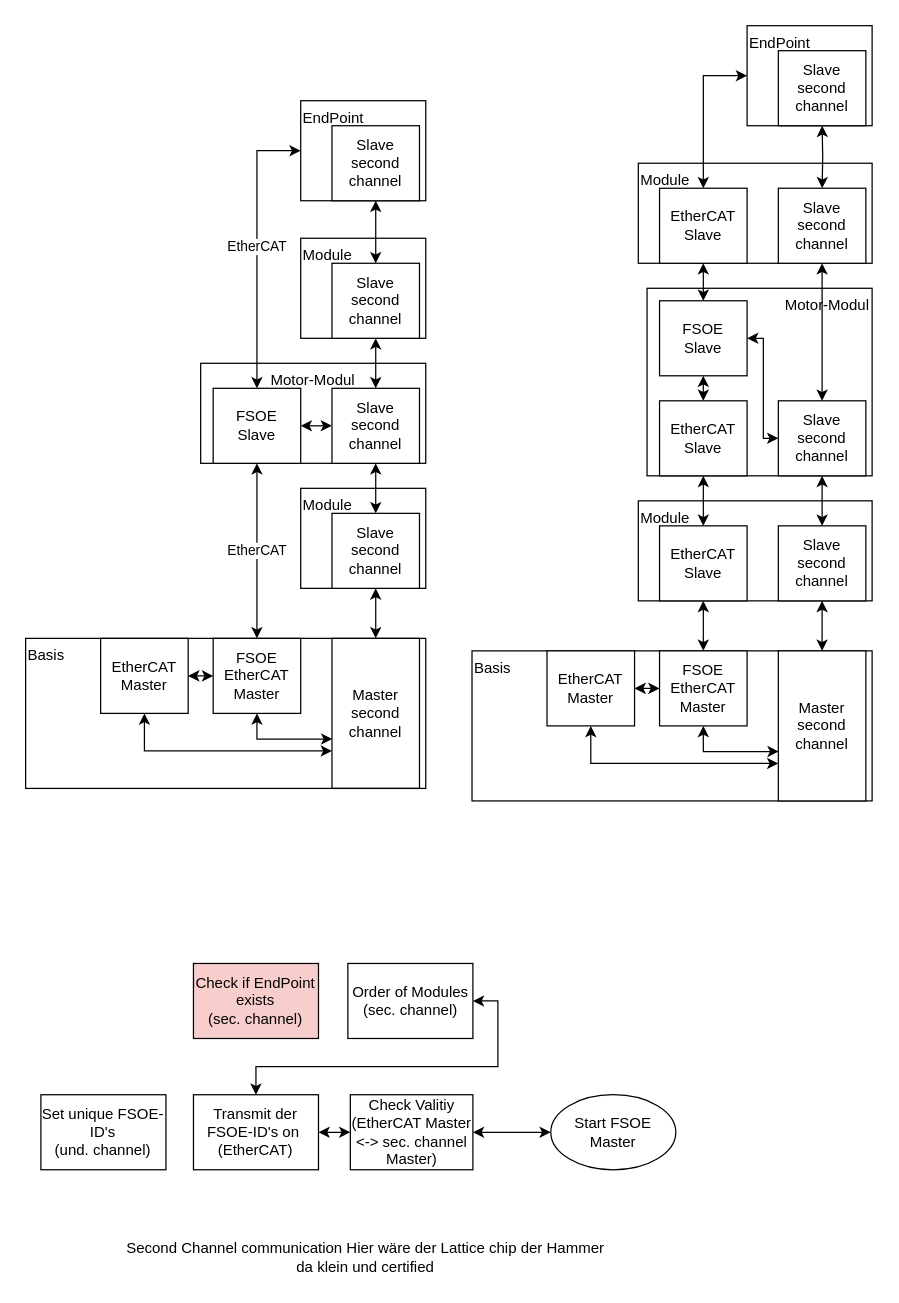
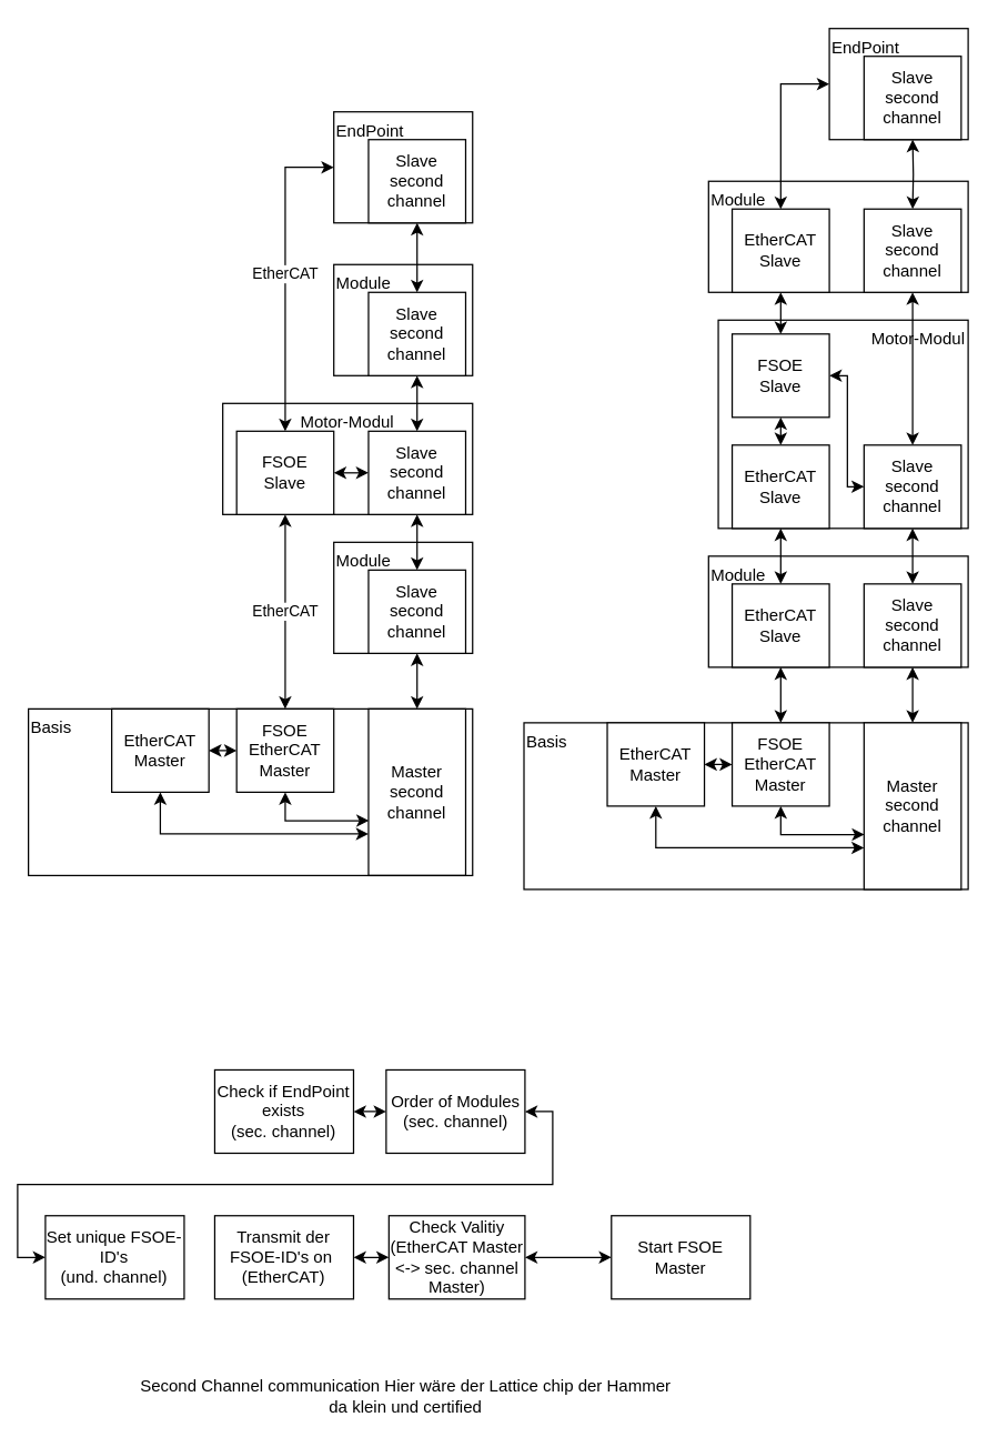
- <mxCell id="33" value="Check if EndPoint exists&lt;br&gt;(sec. channel)" style="rounded=0;whiteSpace=wrap;html=1;fillColor=#f8cecc;" vertex="1" parent="1"><mxGeometry x="154.22" y="770" width="100" height="60" as="geometry" /></mxCell>
+ <mxCell id="33" value="Check if EndPoint exists&lt;br&gt;(sec. channel)" style="rounded=0;whiteSpace=wrap;html=1;" vertex="1" parent="1"><mxGeometry x="154.22" y="770" width="100" height="60" as="geometry" /></mxCell>
+ <mxCell id="32" style="edgeStyle=orthogonalEdgeStyle;rounded=0;orthogonalLoop=1;jettySize=auto;html=1;exitX=1;exitY=0.5;exitDx=0;exitDy=0;startArrow=classic;startFill=1;" edge="1" parent="1" source="33" target="8"><mxGeometry relative="1" as="geometry" /></mxCell>
- <mxCell id="7" style="edgeStyle=orthogonalEdgeStyle;rounded=0;orthogonalLoop=1;jettySize=auto;html=1;exitX=1;exitY=0.5;exitDx=0;exitDy=0;startArrow=classic;startFill=1;" edge="1" parent="1" source="8" target="29"><mxGeometry relative="1" as="geometry" /></mxCell>
+ <mxCell id="7" style="edgeStyle=orthogonalEdgeStyle;rounded=0;orthogonalLoop=1;jettySize=auto;html=1;exitX=1;exitY=0.5;exitDx=0;exitDy=0;entryX=0;entryY=0.5;entryDx=0;entryDy=0;startArrow=classic;startFill=1;" edge="1" parent="1" source="8" target="9"><mxGeometry relative="1" as="geometry" /></mxCell>
- <mxCell id="24" value="Start FSOE&lt;br&gt;Master" style="ellipse;whiteSpace=wrap;html=1;" vertex="1" parent="1"><mxGeometry x="440" y="875" width="100" height="60" as="geometry" /></mxCell>
+ <mxCell id="24" value="Start FSOE&lt;br&gt;Master" style="rounded=0;whiteSpace=wrap;html=1;" vertex="1" parent="1"><mxGeometry x="440" y="875" width="100" height="60" as="geometry" /></mxCell>
